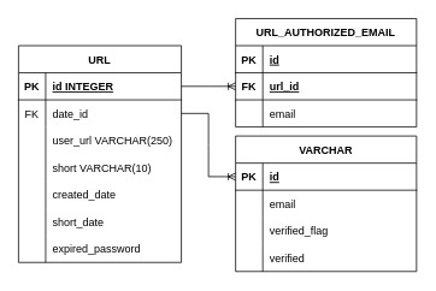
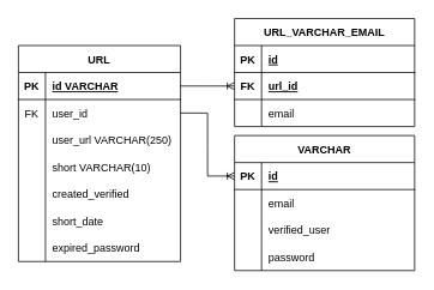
- <mxCell id="37" value="URL_AUTHORIZED_EMAIL" style="shape=table;startSize=30;container=1;collapsible=1;childLayout=tableLayout;fixedRows=1;rowLines=0;fontStyle=1;align=center;resizeLast=1;" parent="1" vertex="1"><mxGeometry x="260" y="20" width="200" height="120" as="geometry" /></mxCell>
+ <mxCell id="37" value="URL_VARCHAR_EMAIL" style="shape=table;startSize=30;container=1;collapsible=1;childLayout=tableLayout;fixedRows=1;rowLines=0;fontStyle=1;align=center;resizeLast=1;" parent="1" vertex="1"><mxGeometry x="260" y="20" width="200" height="120" as="geometry" /></mxCell>
- <mxCell id="5" value="id INTEGER" style="shape=partialRectangle;connectable=0;fillColor=none;top=0;left=0;bottom=0;right=0;align=left;spacingLeft=6;fontStyle=5;overflow=hidden;" parent="3" vertex="1"><mxGeometry x="30" width="150" height="30" as="geometry"><mxRectangle width="150" height="30" as="alternateBounds" /></mxGeometry></mxCell>
+ <mxCell id="5" value="id VARCHAR" style="shape=partialRectangle;connectable=0;fillColor=none;top=0;left=0;bottom=0;right=0;align=left;spacingLeft=6;fontStyle=5;overflow=hidden;" parent="3" vertex="1"><mxGeometry x="30" width="150" height="30" as="geometry"><mxRectangle width="150" height="30" as="alternateBounds" /></mxGeometry></mxCell>
- <mxCell id="8" value="date_id" style="shape=partialRectangle;connectable=0;fillColor=none;top=0;left=0;bottom=0;right=0;align=left;spacingLeft=6;fontStyle=0;overflow=hidden;" parent="6" vertex="1"><mxGeometry x="30" width="150" height="30" as="geometry"><mxRectangle width="150" height="30" as="alternateBounds" /></mxGeometry></mxCell>
+ <mxCell id="8" value="user_id" style="shape=partialRectangle;connectable=0;fillColor=none;top=0;left=0;bottom=0;right=0;align=left;spacingLeft=6;fontStyle=0;overflow=hidden;" parent="6" vertex="1"><mxGeometry x="30" width="150" height="30" as="geometry"><mxRectangle width="150" height="30" as="alternateBounds" /></mxGeometry></mxCell>
- <mxCell id="17" value="created_date" style="shape=partialRectangle;connectable=0;fillColor=none;top=0;left=0;bottom=0;right=0;align=left;spacingLeft=6;overflow=hidden;" parent="15" vertex="1"><mxGeometry x="30" width="150" height="30" as="geometry"><mxRectangle width="150" height="30" as="alternateBounds" /></mxGeometry></mxCell>
+ <mxCell id="17" value="created_verified" style="shape=partialRectangle;connectable=0;fillColor=none;top=0;left=0;bottom=0;right=0;align=left;spacingLeft=6;overflow=hidden;" parent="15" vertex="1"><mxGeometry x="30" width="150" height="30" as="geometry"><mxRectangle width="150" height="30" as="alternateBounds" /></mxGeometry></mxCell>
- <mxCell id="33" value="verified_flag" style="shape=partialRectangle;connectable=0;fillColor=none;top=0;left=0;bottom=0;right=0;align=left;spacingLeft=6;overflow=hidden;" parent="31" vertex="1"><mxGeometry x="30" width="170" height="30" as="geometry"><mxRectangle width="170" height="30" as="alternateBounds" /></mxGeometry></mxCell>
+ <mxCell id="33" value="verified_user" style="shape=partialRectangle;connectable=0;fillColor=none;top=0;left=0;bottom=0;right=0;align=left;spacingLeft=6;overflow=hidden;" parent="31" vertex="1"><mxGeometry x="30" width="170" height="30" as="geometry"><mxRectangle width="170" height="30" as="alternateBounds" /></mxGeometry></mxCell>
- <mxCell id="36" value="verified" style="shape=partialRectangle;connectable=0;fillColor=none;top=0;left=0;bottom=0;right=0;align=left;spacingLeft=6;overflow=hidden;" parent="34" vertex="1"><mxGeometry x="30" width="170" height="30" as="geometry"><mxRectangle width="170" height="30" as="alternateBounds" /></mxGeometry></mxCell>
+ <mxCell id="36" value="password" style="shape=partialRectangle;connectable=0;fillColor=none;top=0;left=0;bottom=0;right=0;align=left;spacingLeft=6;overflow=hidden;" parent="34" vertex="1"><mxGeometry x="30" width="170" height="30" as="geometry"><mxRectangle width="170" height="30" as="alternateBounds" /></mxGeometry></mxCell>
